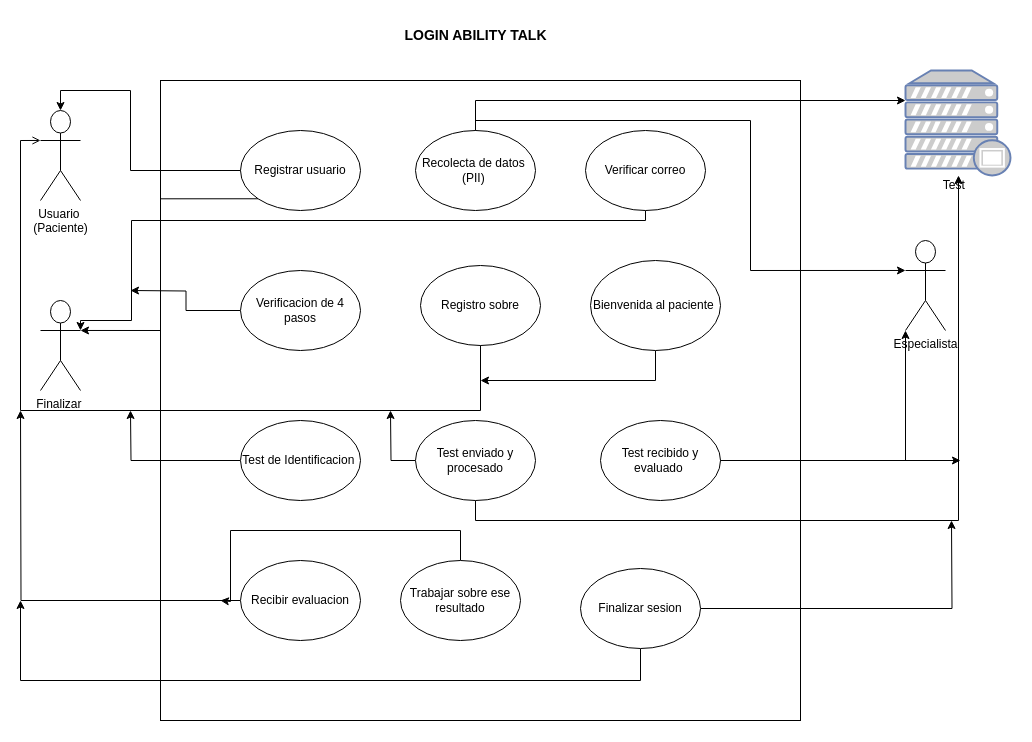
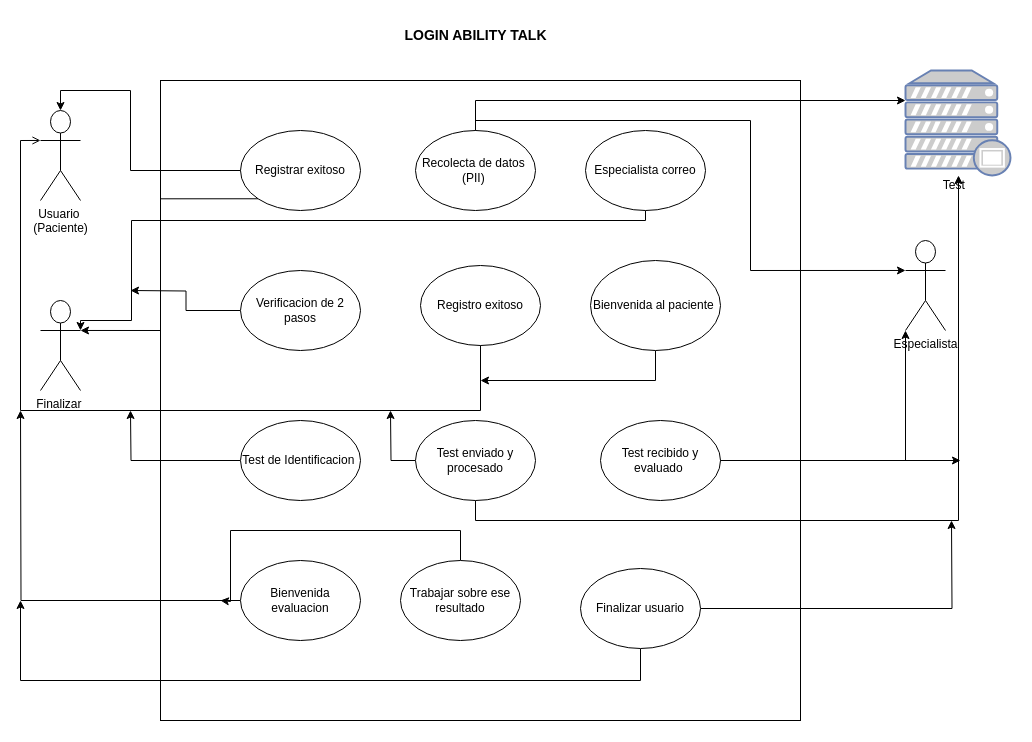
- <mxCell id="3" value="Registrar usuario" style="ellipse;whiteSpace=wrap;html=1;" vertex="1" parent="1"><mxGeometry x="240" y="130" width="120" height="80" as="geometry" /></mxCell>
+ <mxCell id="3" value="Registrar exitoso" style="ellipse;whiteSpace=wrap;html=1;" vertex="1" parent="1"><mxGeometry x="240" y="130" width="120" height="80" as="geometry" /></mxCell>
- <mxCell id="7" value="Verificar correo" style="ellipse;whiteSpace=wrap;html=1;" vertex="1" parent="1"><mxGeometry x="585" y="130" width="120" height="80" as="geometry" /></mxCell>
+ <mxCell id="7" value="Especialista correo" style="ellipse;whiteSpace=wrap;html=1;" vertex="1" parent="1"><mxGeometry x="585" y="130" width="120" height="80" as="geometry" /></mxCell>
- <mxCell id="10" value="Registro sobre" style="ellipse;whiteSpace=wrap;html=1;" vertex="1" parent="1"><mxGeometry x="420" y="265" width="120" height="80" as="geometry" /></mxCell>
+ <mxCell id="10" value="Registro exitoso" style="ellipse;whiteSpace=wrap;html=1;" vertex="1" parent="1"><mxGeometry x="420" y="265" width="120" height="80" as="geometry" /></mxCell>
- <mxCell id="9" value="Verificacion de 4 pasos" style="ellipse;whiteSpace=wrap;html=1;" vertex="1" parent="1"><mxGeometry x="240" y="270" width="120" height="80" as="geometry" /></mxCell>
+ <mxCell id="9" value="Verificacion de 2 pasos" style="ellipse;whiteSpace=wrap;html=1;" vertex="1" parent="1"><mxGeometry x="240" y="270" width="120" height="80" as="geometry" /></mxCell>
- <mxCell id="25" value="Recibir evaluacion" style="ellipse;whiteSpace=wrap;html=1;" vertex="1" parent="1"><mxGeometry x="240" y="560" width="120" height="80" as="geometry" /></mxCell>
+ <mxCell id="25" value="Bienvenida evaluacion" style="ellipse;whiteSpace=wrap;html=1;" vertex="1" parent="1"><mxGeometry x="240" y="560" width="120" height="80" as="geometry" /></mxCell>
- <mxCell id="30" value="Finalizar sesion" style="ellipse;whiteSpace=wrap;html=1;" vertex="1" parent="1"><mxGeometry x="580" y="568" width="120" height="80" as="geometry" /></mxCell>
+ <mxCell id="30" value="Finalizar usuario" style="ellipse;whiteSpace=wrap;html=1;" vertex="1" parent="1"><mxGeometry x="580" y="568" width="120" height="80" as="geometry" /></mxCell>
